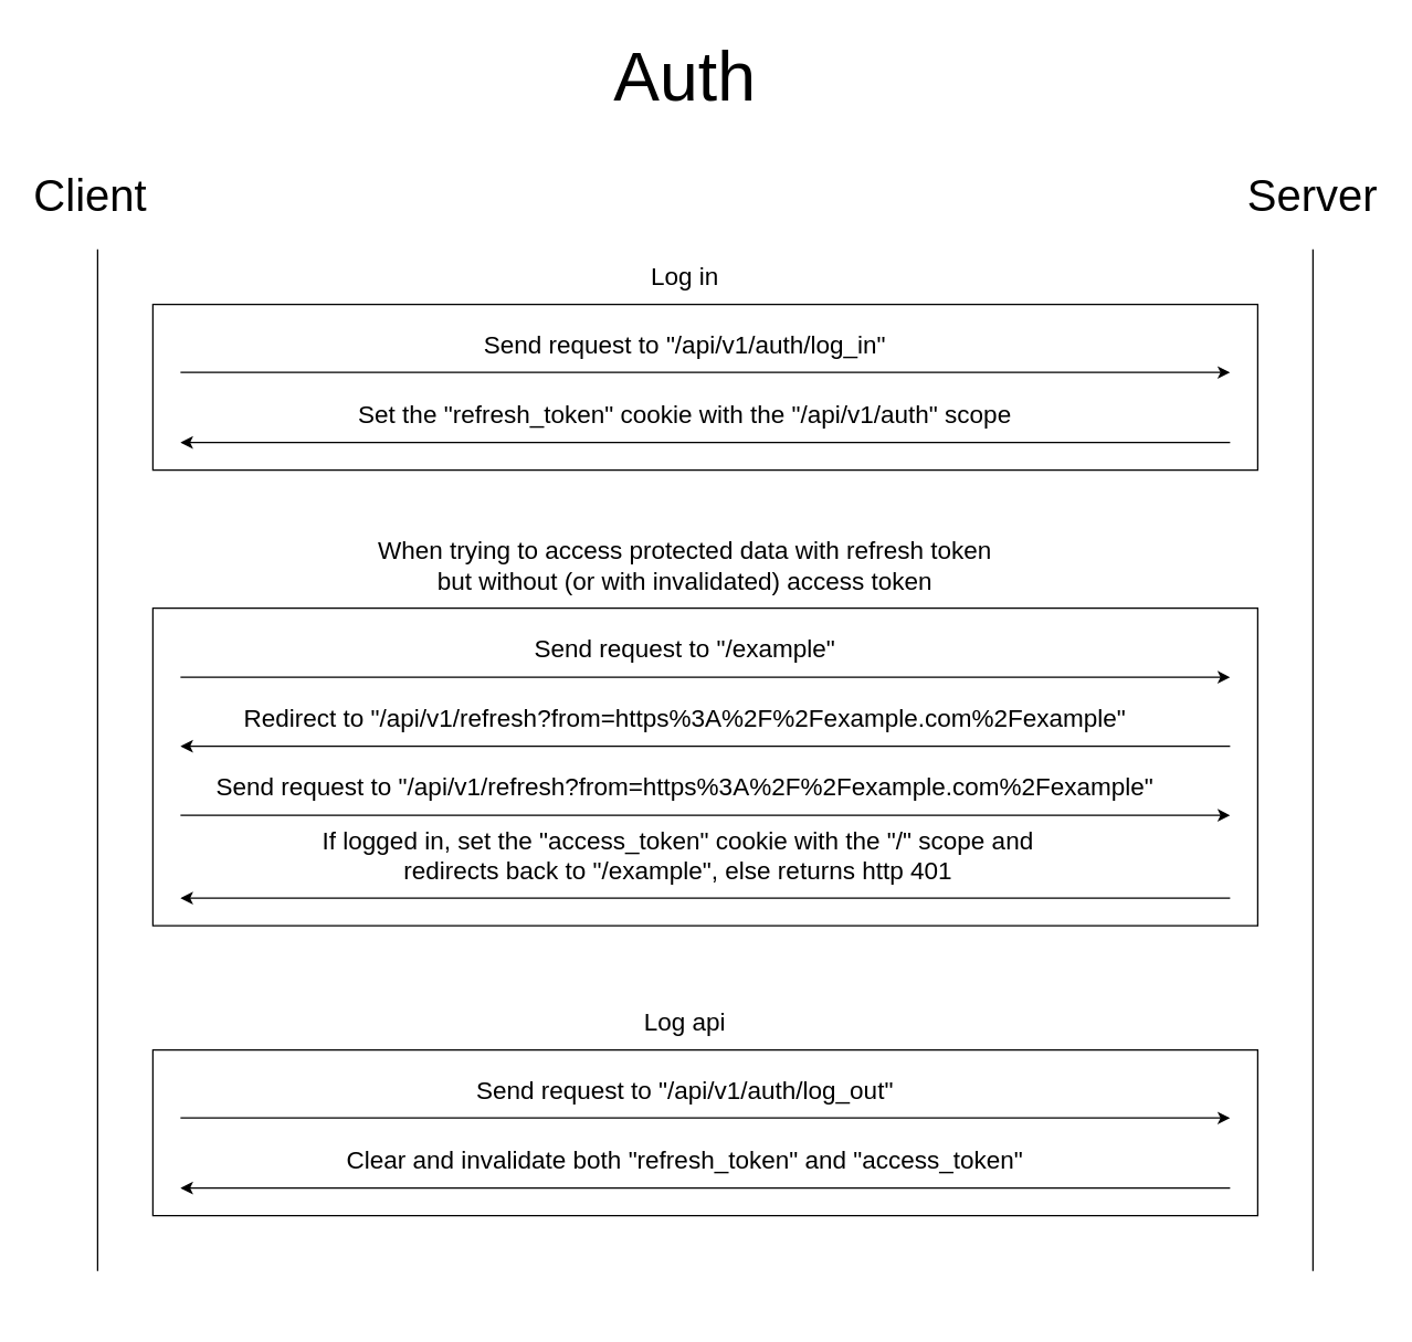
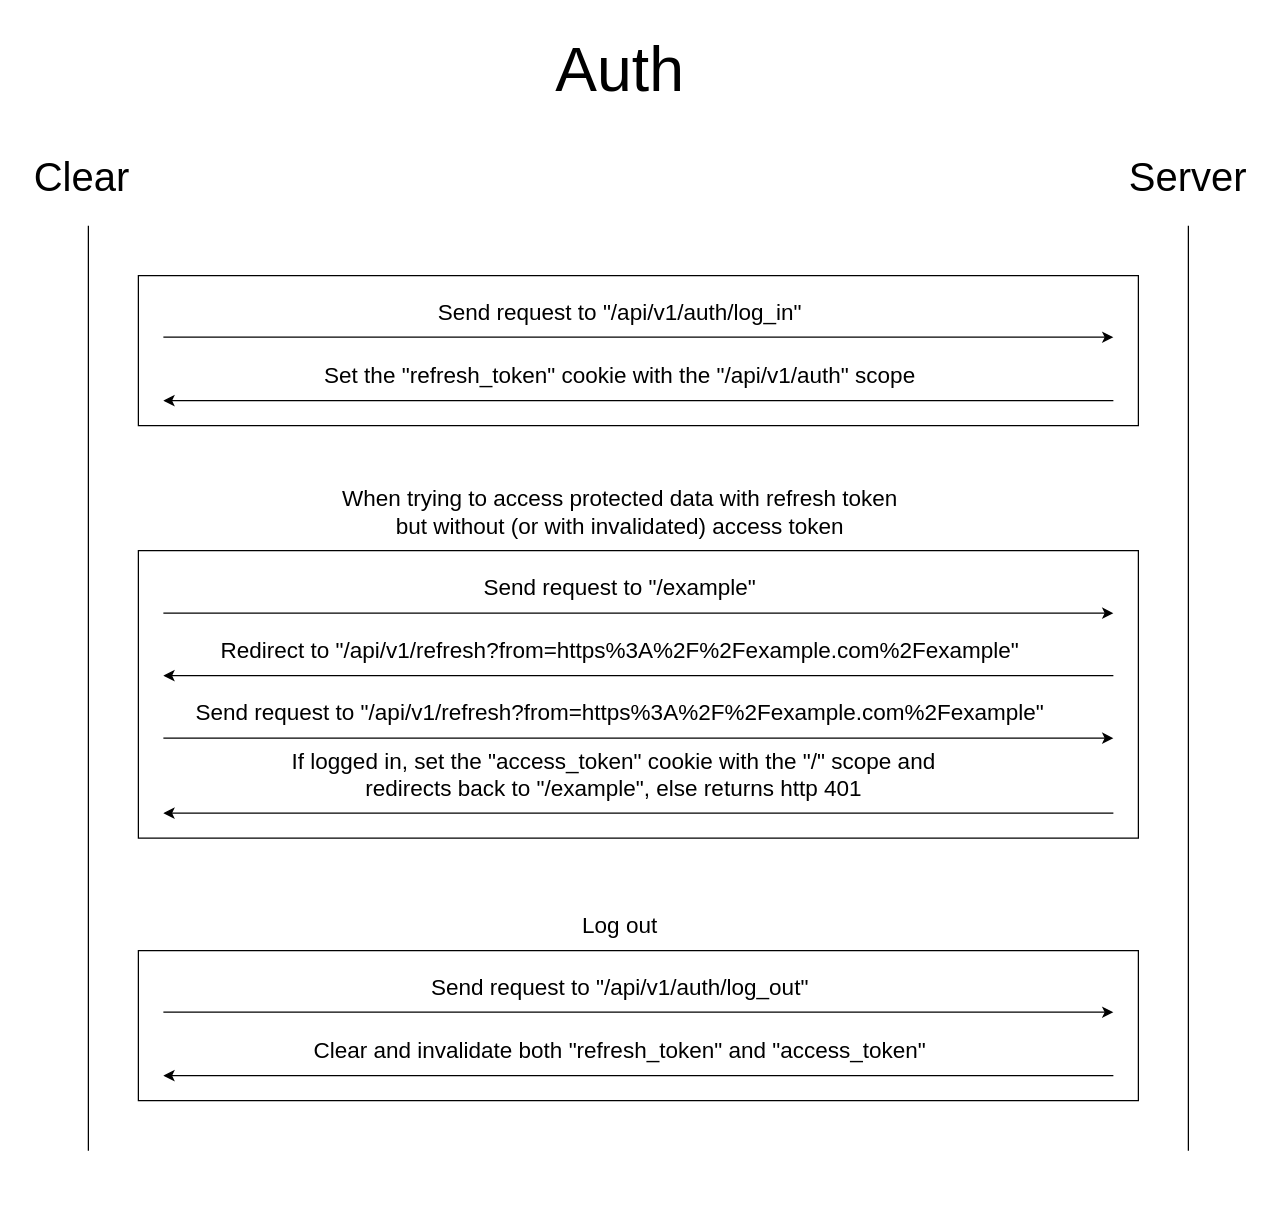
- <mxCell id="5" value="&lt;span style=&quot;font-size: 32px;&quot;&gt;Client&lt;br&gt;&lt;/span&gt;" style="text;html=1;strokeColor=none;fillColor=none;align=center;verticalAlign=middle;whiteSpace=wrap;rounded=0;fontSize=50;" parent="1" vertex="1"><mxGeometry x="20" y="110" width="90" height="50" as="geometry" /></mxCell>
+ <mxCell id="5" value="&lt;span style=&quot;font-size: 32px;&quot;&gt;Clear&lt;br&gt;&lt;/span&gt;" style="text;html=1;strokeColor=none;fillColor=none;align=center;verticalAlign=middle;whiteSpace=wrap;rounded=0;fontSize=50;" parent="1" vertex="1"><mxGeometry x="20" y="110" width="90" height="50" as="geometry" /></mxCell>
- <mxCell id="13" value="Log in" style="text;html=1;align=center;verticalAlign=middle;resizable=0;points=[];autosize=1;strokeColor=none;fillColor=none;fontSize=18;" parent="1" vertex="1"><mxGeometry x="460" y="180" width="70" height="40" as="geometry" /></mxCell>
- <mxCell id="31" value="Log api" style="text;html=1;align=center;verticalAlign=middle;resizable=0;points=[];autosize=1;strokeColor=none;fillColor=none;fontSize=18;" parent="1" vertex="1"><mxGeometry x="455" y="720" width="80" height="40" as="geometry" /></mxCell>
+ <mxCell id="31" value="Log out" style="text;html=1;align=center;verticalAlign=middle;resizable=0;points=[];autosize=1;strokeColor=none;fillColor=none;fontSize=18;" parent="1" vertex="1"><mxGeometry x="455" y="720" width="80" height="40" as="geometry" /></mxCell>
